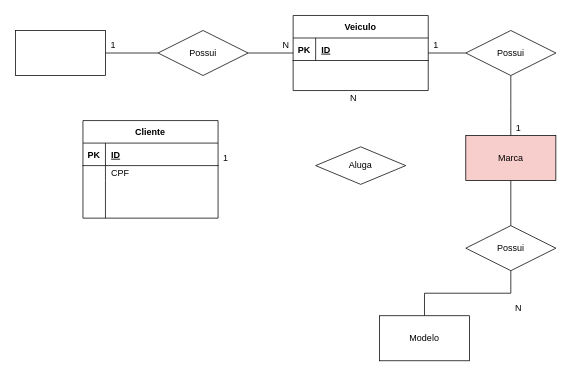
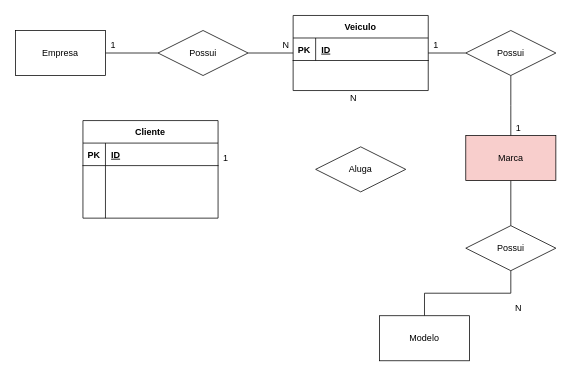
+ <mxCell id="4" value="Empresa" style="text;html=1;strokeColor=none;fillColor=none;align=center;verticalAlign=middle;whiteSpace=wrap;rounded=0;" vertex="1" parent="1"><mxGeometry x="60" y="60" width="40" height="20" as="geometry" /></mxCell>
- <mxCell id="26" value="Aluga" style="shape=rhombus;perimeter=rhombusPerimeter;whiteSpace=wrap;html=1;align=center;" vertex="1" parent="1"><mxGeometry x="420" y="195" width="120" height="50" as="geometry" /></mxCell>
+ <mxCell id="26" value="Aluga" style="shape=rhombus;perimeter=rhombusPerimeter;whiteSpace=wrap;html=1;align=center;" vertex="1" parent="1"><mxGeometry x="420" y="195" width="120" height="60" as="geometry" /></mxCell>
- <mxCell id="20" value="CPF" style="shape=partialRectangle;connectable=0;fillColor=none;top=0;left=0;bottom=0;right=0;align=left;spacingLeft=6;overflow=hidden;" vertex="1" parent="18"><mxGeometry x="30" width="150" height="20" as="geometry" /></mxCell>
